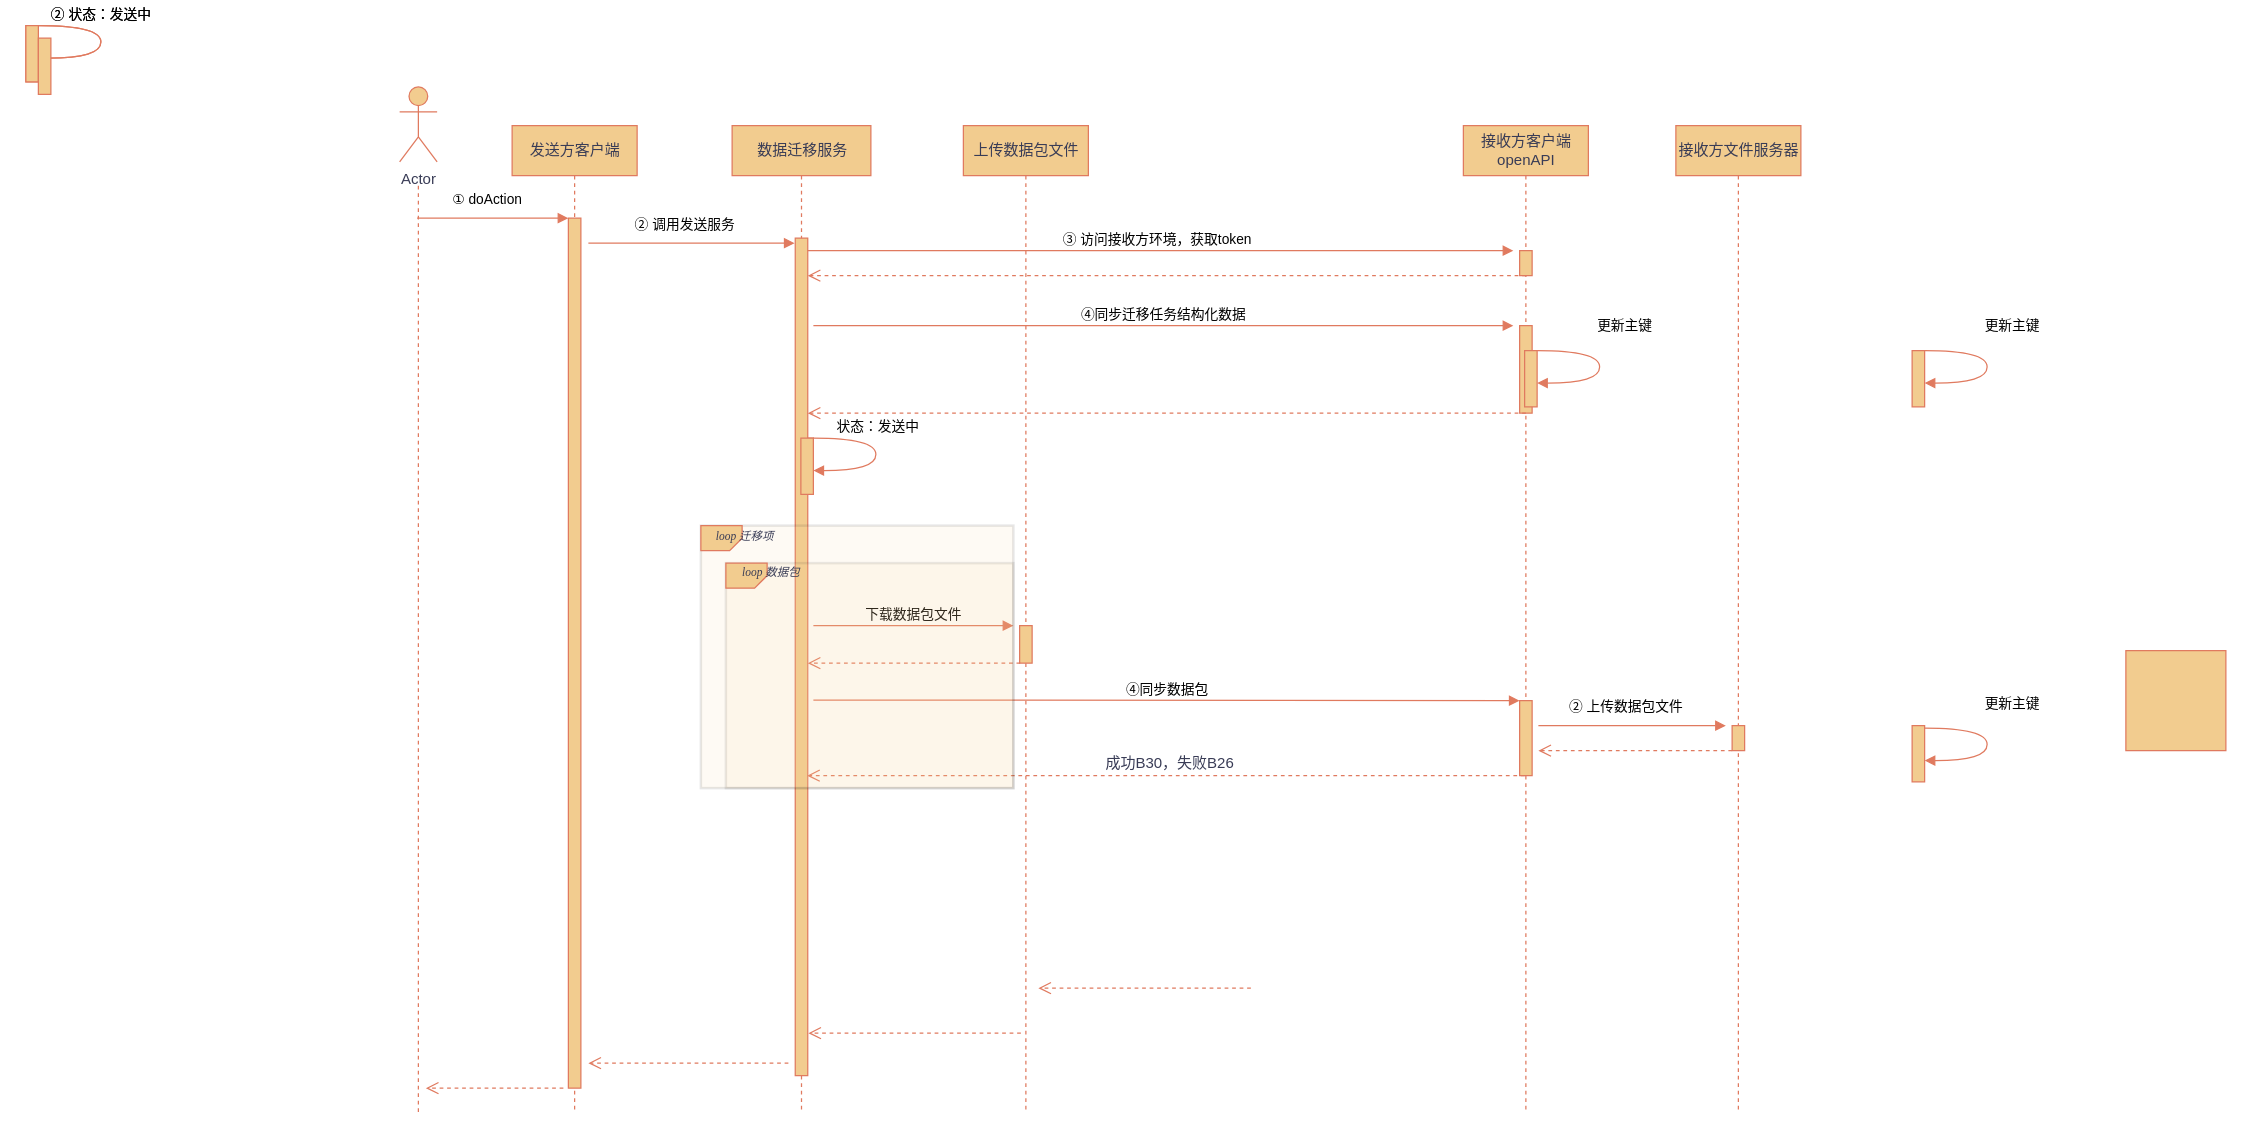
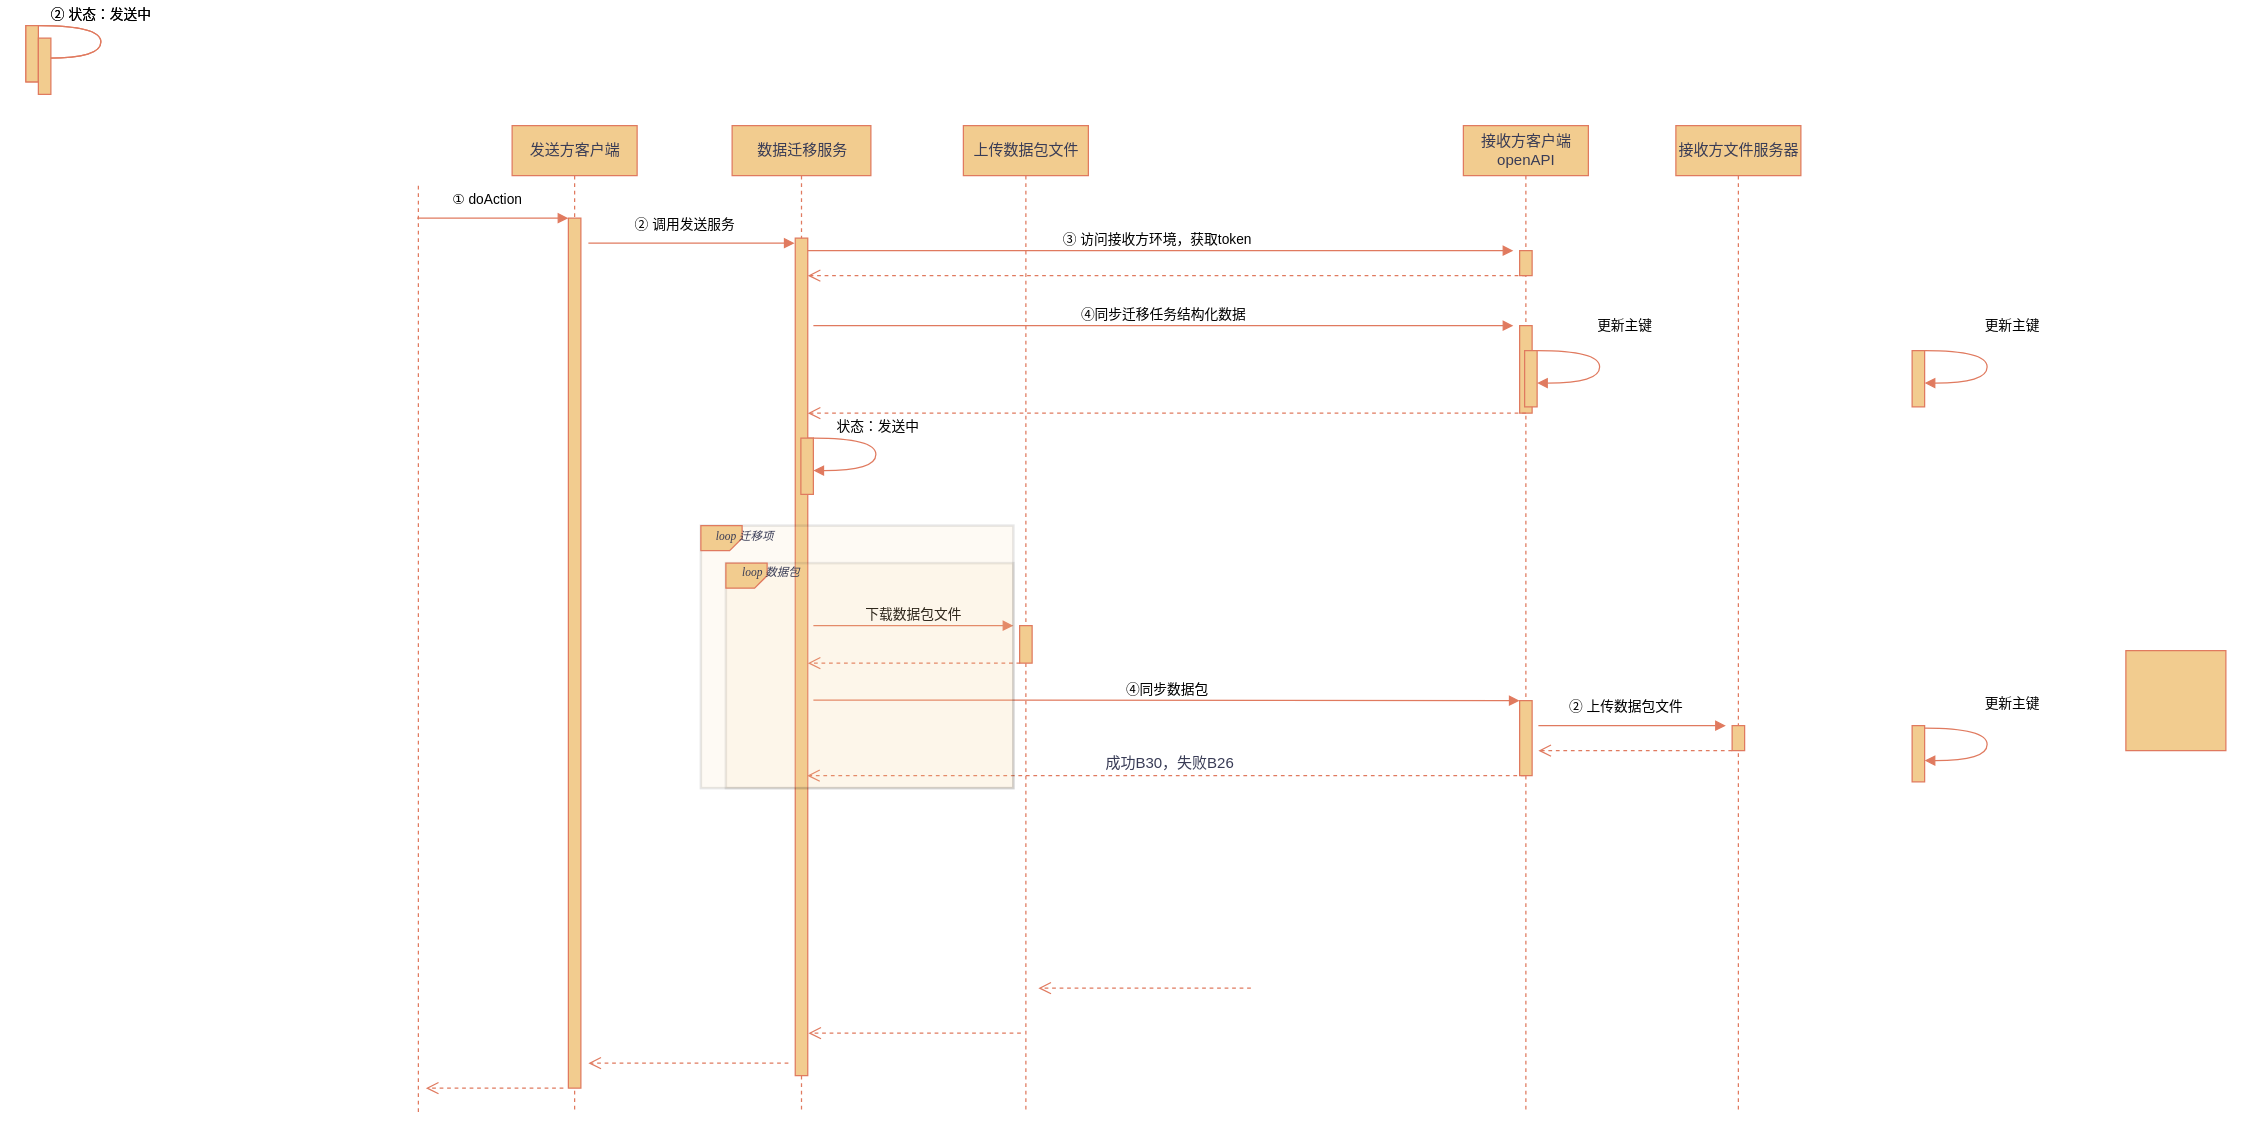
- <mxCell id="7" value="Actor" style="shape=umlActor;verticalLabelPosition=bottom;verticalAlign=top;html=1;labelBackgroundColor=none;fillColor=#F2CC8F;strokeColor=#E07A5F;fontColor=#393C56;" parent="6" vertex="1"><mxGeometry width="30" height="60" as="geometry" /></mxCell>
